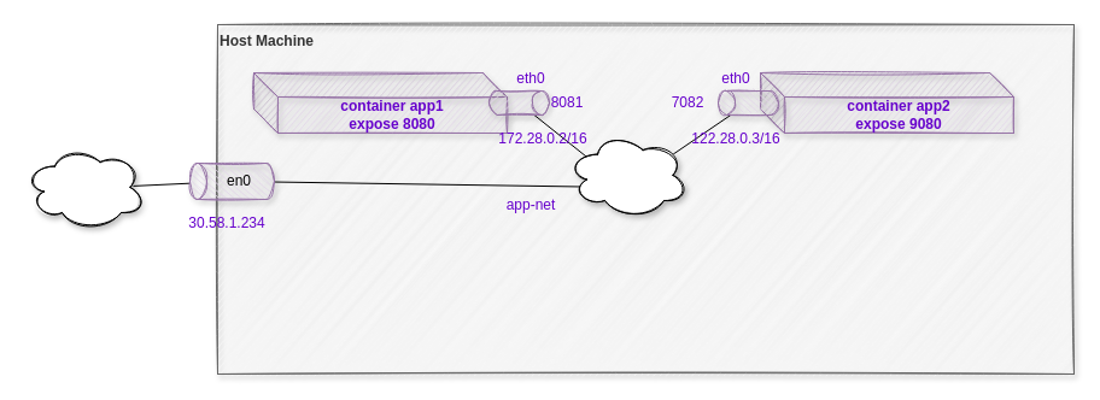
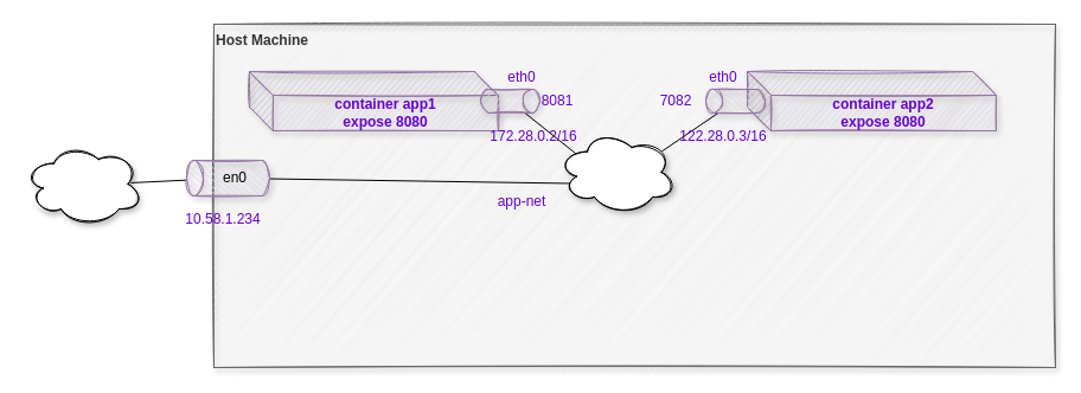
- <mxCell id="4" value="container app2&lt;br&gt;expose 9080" style="shape=cube;whiteSpace=wrap;html=1;boundedLbl=1;backgroundOutline=1;darkOpacity=0.05;darkOpacity2=0.1;shadow=1;sketch=1;fillColor=#e1d5e7;strokeColor=#9673a6;fontColor=#6600CC;fontStyle=1;size=20;" vertex="1" parent="1"><mxGeometry x="630" y="60" width="210" height="50" as="geometry" /></mxCell>
+ <mxCell id="4" value="container app2&lt;br&gt;expose 8080" style="shape=cube;whiteSpace=wrap;html=1;boundedLbl=1;backgroundOutline=1;darkOpacity=0.05;darkOpacity2=0.1;shadow=1;sketch=1;fillColor=#e1d5e7;strokeColor=#9673a6;fontColor=#6600CC;fontStyle=1;size=20;" vertex="1" parent="1"><mxGeometry x="630" y="60" width="210" height="50" as="geometry" /></mxCell>
- <mxCell id="14" value="&lt;span&gt;30.58.1.234&lt;/span&gt;" style="text;html=1;strokeColor=none;fillColor=none;align=center;verticalAlign=middle;whiteSpace=wrap;rounded=0;shadow=1;sketch=1;fontColor=#6600CC;" vertex="1" parent="1"><mxGeometry x="158" y="170" width="60" height="30" as="geometry" /></mxCell>
+ <mxCell id="14" value="&lt;span&gt;10.58.1.234&lt;/span&gt;" style="text;html=1;strokeColor=none;fillColor=none;align=center;verticalAlign=middle;whiteSpace=wrap;rounded=0;shadow=1;sketch=1;fontColor=#6600CC;" vertex="1" parent="1"><mxGeometry x="158" y="170" width="60" height="30" as="geometry" /></mxCell>
